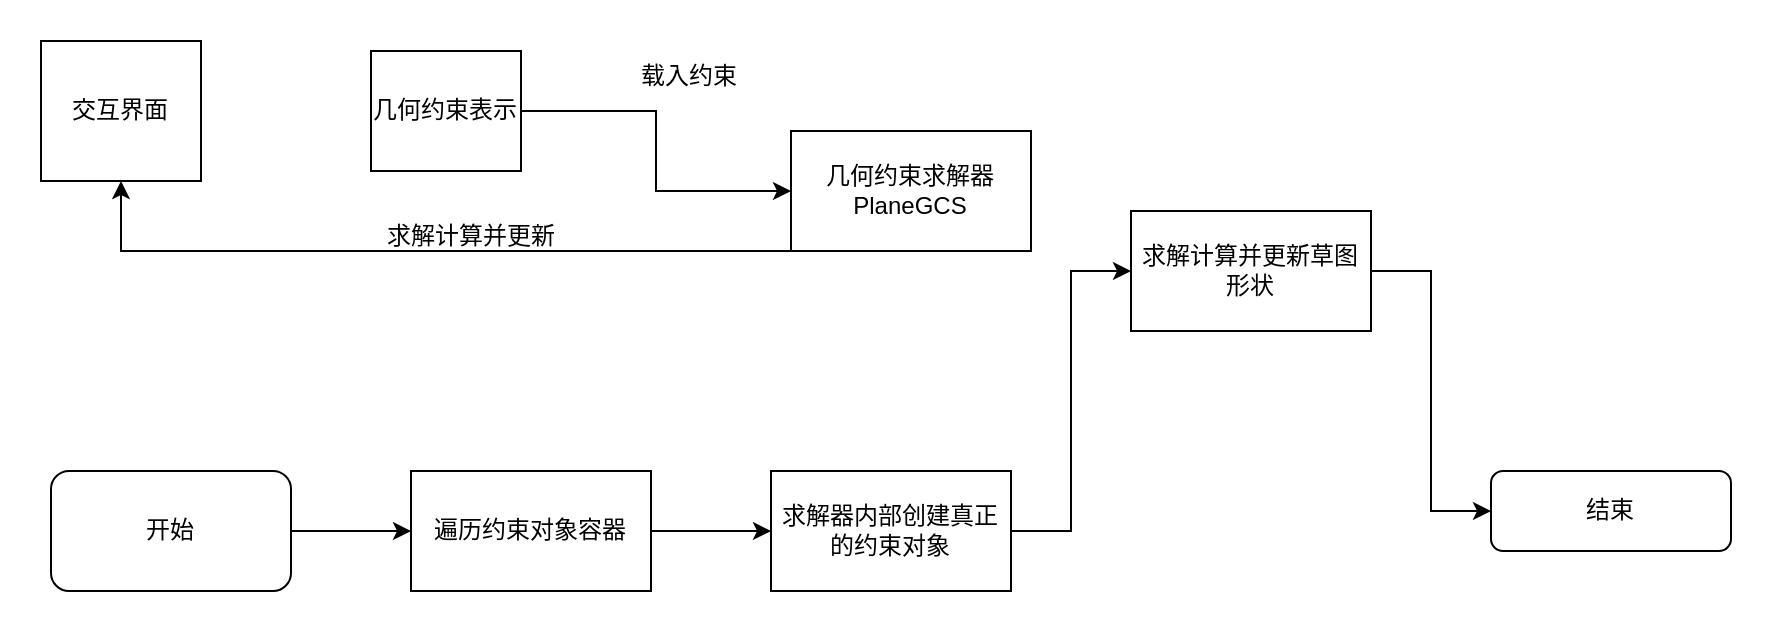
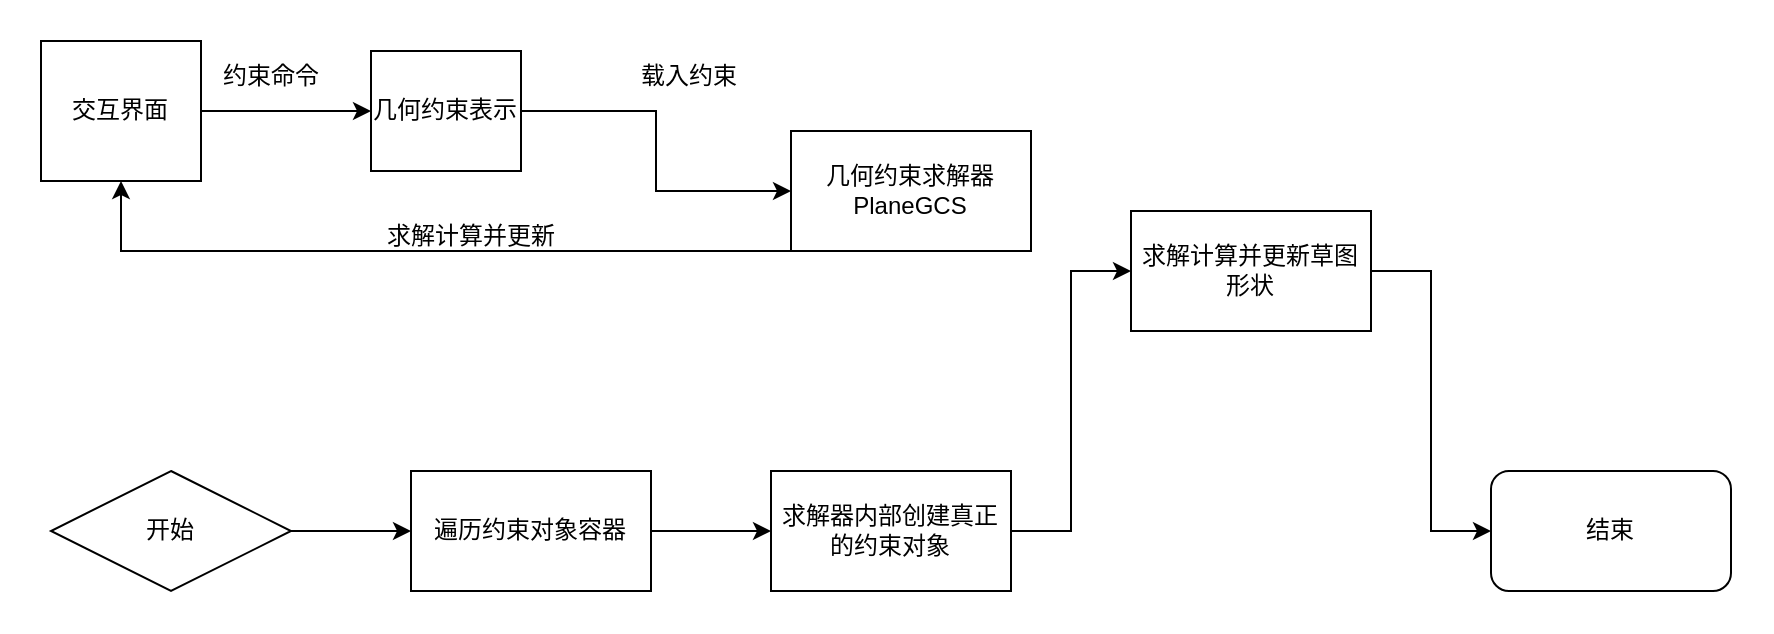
+ <mxCell id="8" value="约束命令" style="text;html=1;align=center;verticalAlign=middle;resizable=0;points=[];autosize=1;strokeColor=none;fillColor=none;" parent="1" vertex="1"><mxGeometry x="100" y="23" width="70" height="30" as="geometry" /></mxCell>
+ <mxCell id="2" style="edgeStyle=orthogonalEdgeStyle;rounded=0;orthogonalLoop=1;jettySize=auto;html=1;entryX=0;entryY=0.5;entryDx=0;entryDy=0;" parent="1" source="3" target="5" edge="1"><mxGeometry relative="1" as="geometry"><mxPoint x="165" y="55" as="targetPoint" /></mxGeometry></mxCell>
- <mxCell id="19" value="结束" style="rounded=1;whiteSpace=wrap;html=1;" parent="1" vertex="1"><mxGeometry x="745" y="235" width="120" height="40" as="geometry" /></mxCell>
+ <mxCell id="19" value="结束" style="rounded=1;whiteSpace=wrap;html=1;" parent="1" vertex="1"><mxGeometry x="745" y="235" width="120" height="60" as="geometry" /></mxCell>
- <mxCell id="12" value="开始" style="rounded=1;whiteSpace=wrap;html=1;" parent="1" vertex="1"><mxGeometry x="25" y="235" width="120" height="60" as="geometry" /></mxCell>
+ <mxCell id="12" value="开始" style="rhombus;whiteSpace=wrap;html=1;" parent="1" vertex="1"><mxGeometry x="25" y="235" width="120" height="60" as="geometry" /></mxCell>
